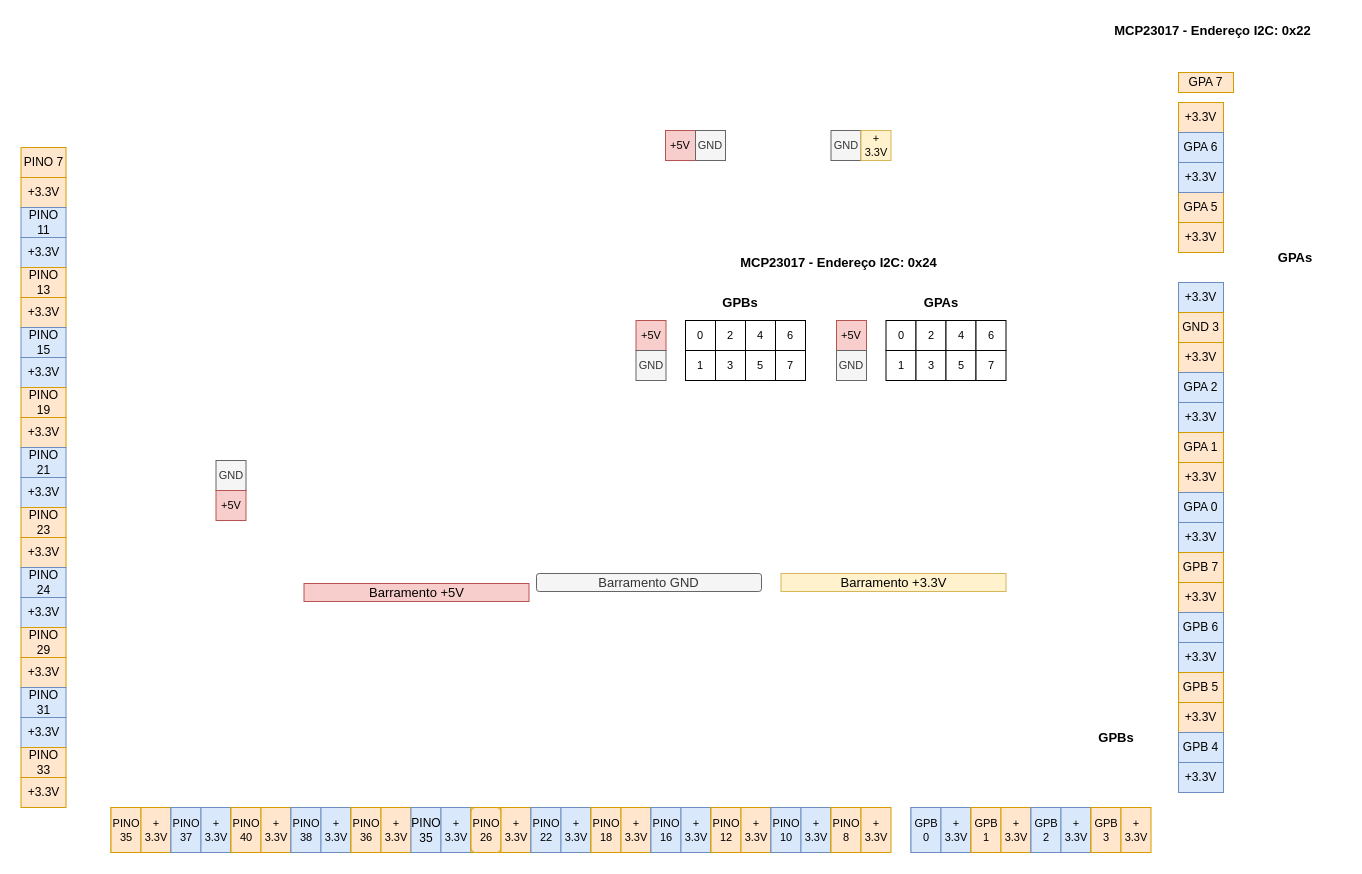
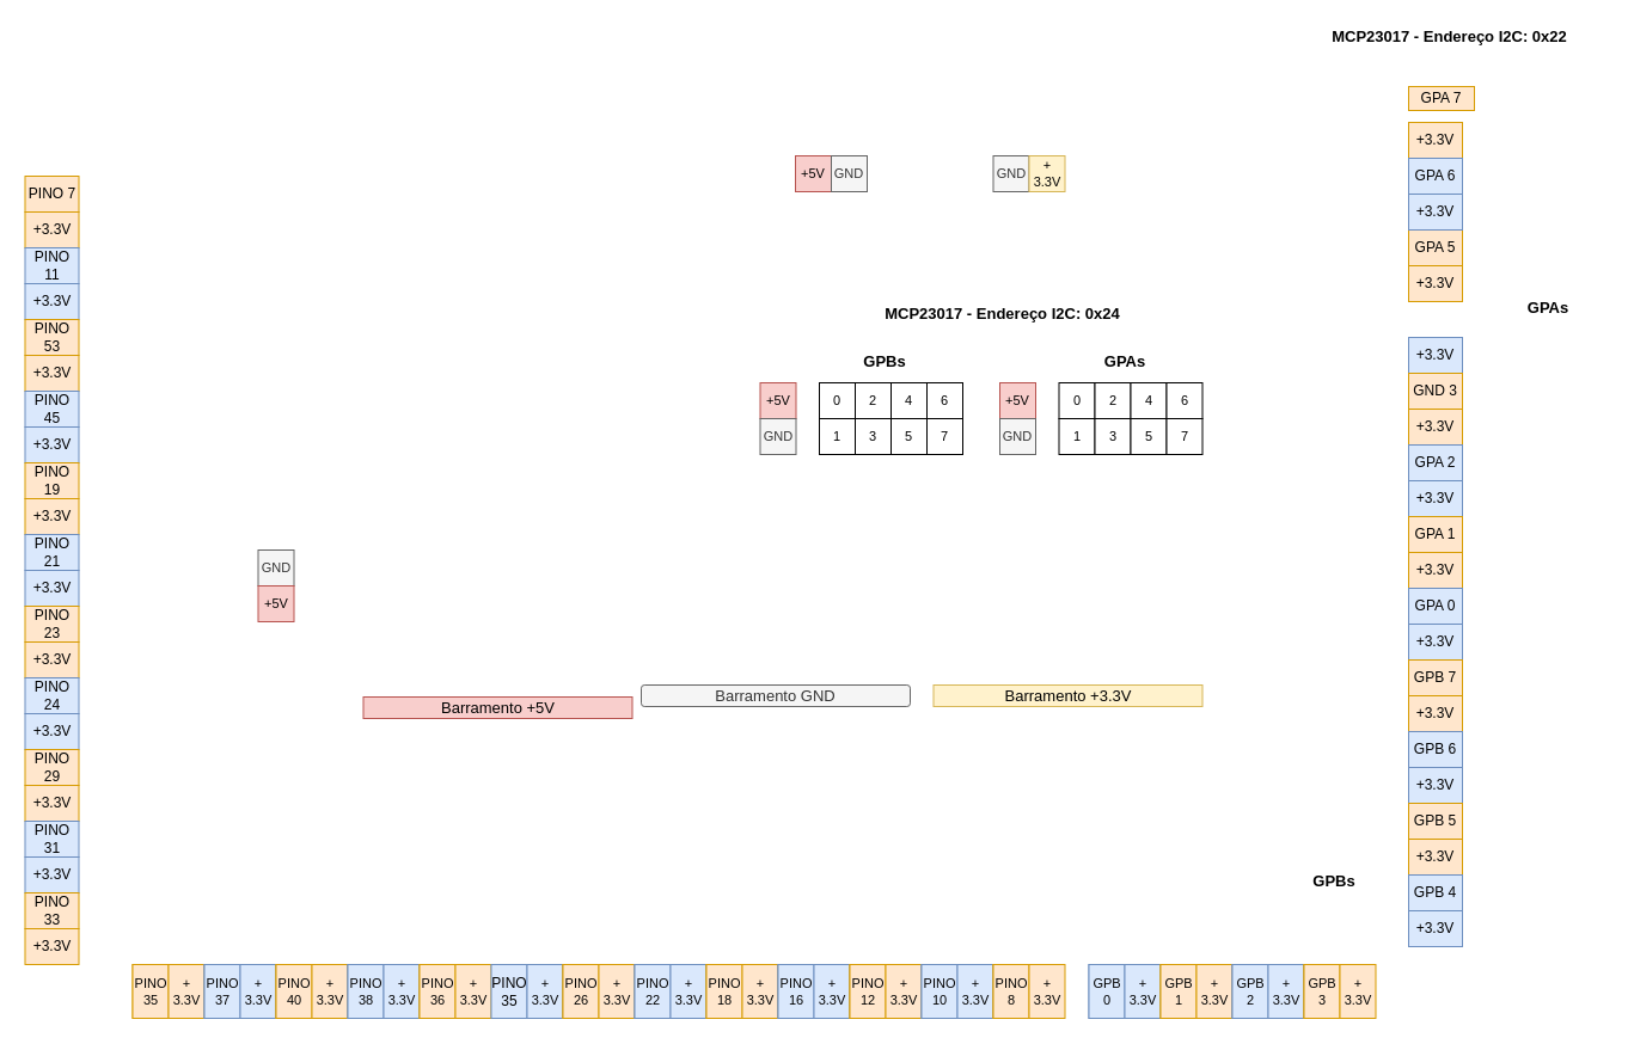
- <mxCell id="6" value="PINO 13" style="rounded=0;whiteSpace=wrap;html=1;fillColor=#ffe6cc;strokeColor=#d79b00;" vertex="1" parent="1"><mxGeometry x="20.5" y="267" width="45" height="30" as="geometry" /></mxCell>
+ <mxCell id="6" value="PINO 53" style="rounded=0;whiteSpace=wrap;html=1;fillColor=#ffe6cc;strokeColor=#d79b00;" vertex="1" parent="1"><mxGeometry x="20.5" y="267" width="45" height="30" as="geometry" /></mxCell>
- <mxCell id="8" value="PINO 15" style="rounded=0;whiteSpace=wrap;html=1;fillColor=#dae8fc;strokeColor=#6c8ebf;" vertex="1" parent="1"><mxGeometry x="20.5" y="327" width="45" height="30" as="geometry" /></mxCell>
+ <mxCell id="8" value="PINO 45" style="rounded=0;whiteSpace=wrap;html=1;fillColor=#dae8fc;strokeColor=#6c8ebf;" vertex="1" parent="1"><mxGeometry x="20.5" y="327" width="45" height="30" as="geometry" /></mxCell>
- <mxCell id="42" value="PINO 26" style="whiteSpace=wrap;html=1;fontSize=11;fillColor=#ffe6cc;strokeColor=#d79b00;rounded=1;" vertex="1" parent="1"><mxGeometry x="470.5" y="807" width="30" height="45" as="geometry" /></mxCell>
+ <mxCell id="42" value="PINO 26" style="rounded=0;whiteSpace=wrap;html=1;fontSize=11;fillColor=#ffe6cc;strokeColor=#d79b00;" vertex="1" parent="1"><mxGeometry x="470.5" y="807" width="30" height="45" as="geometry" /></mxCell>
